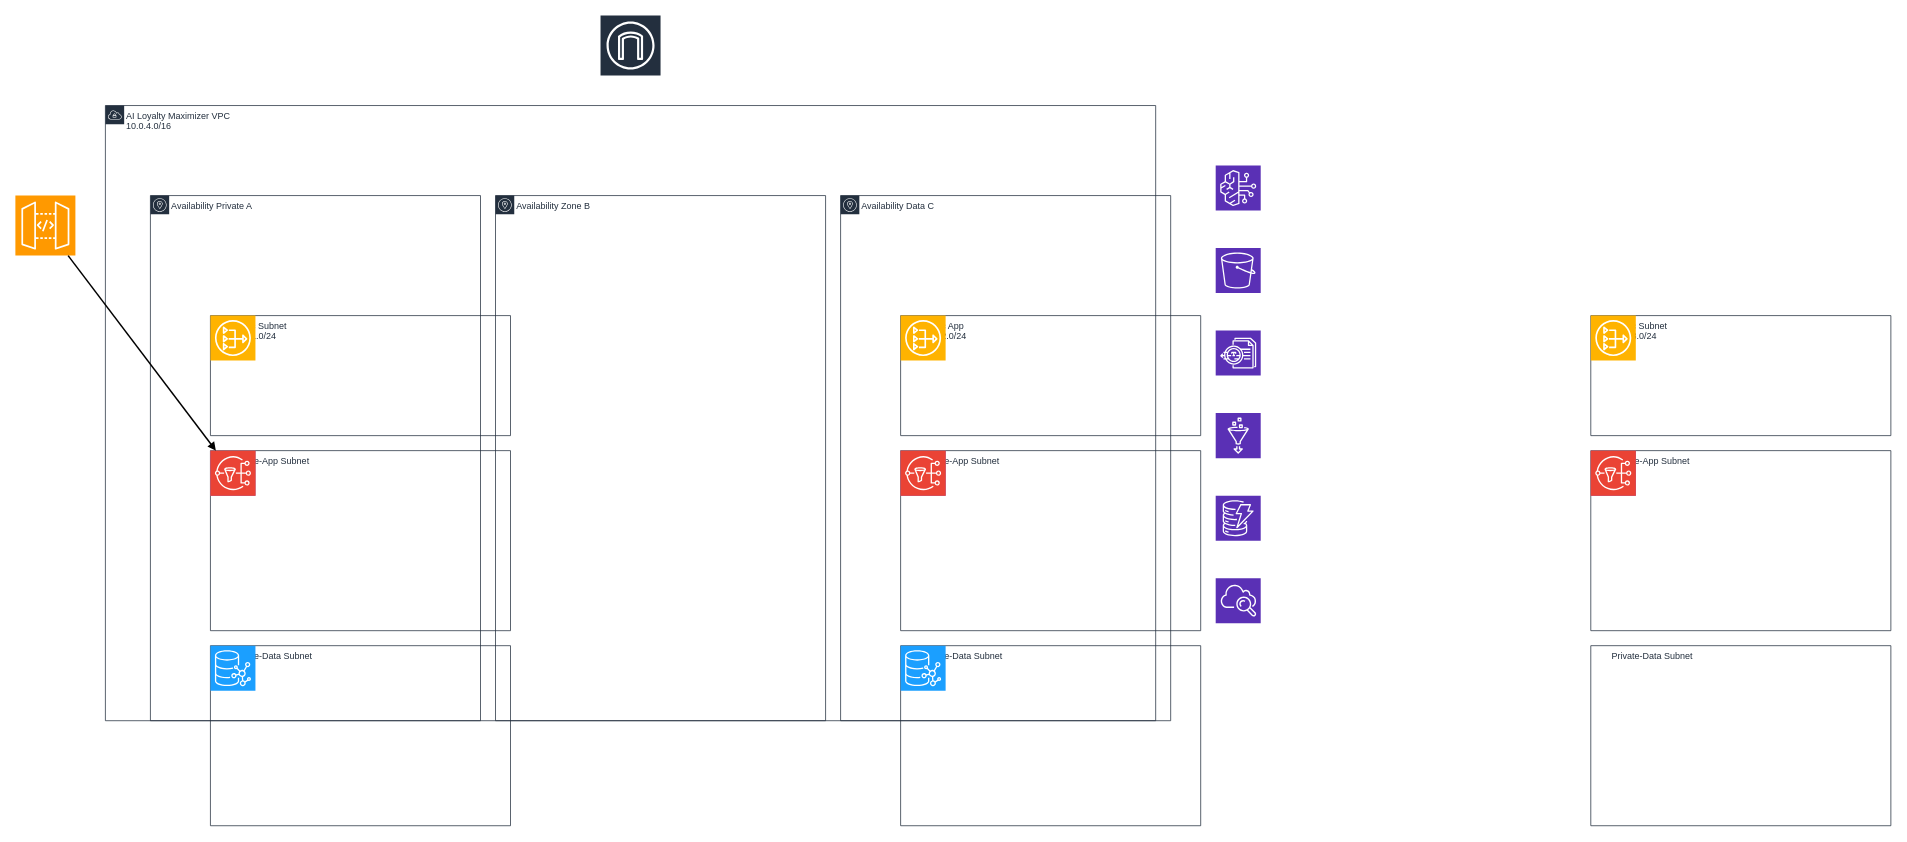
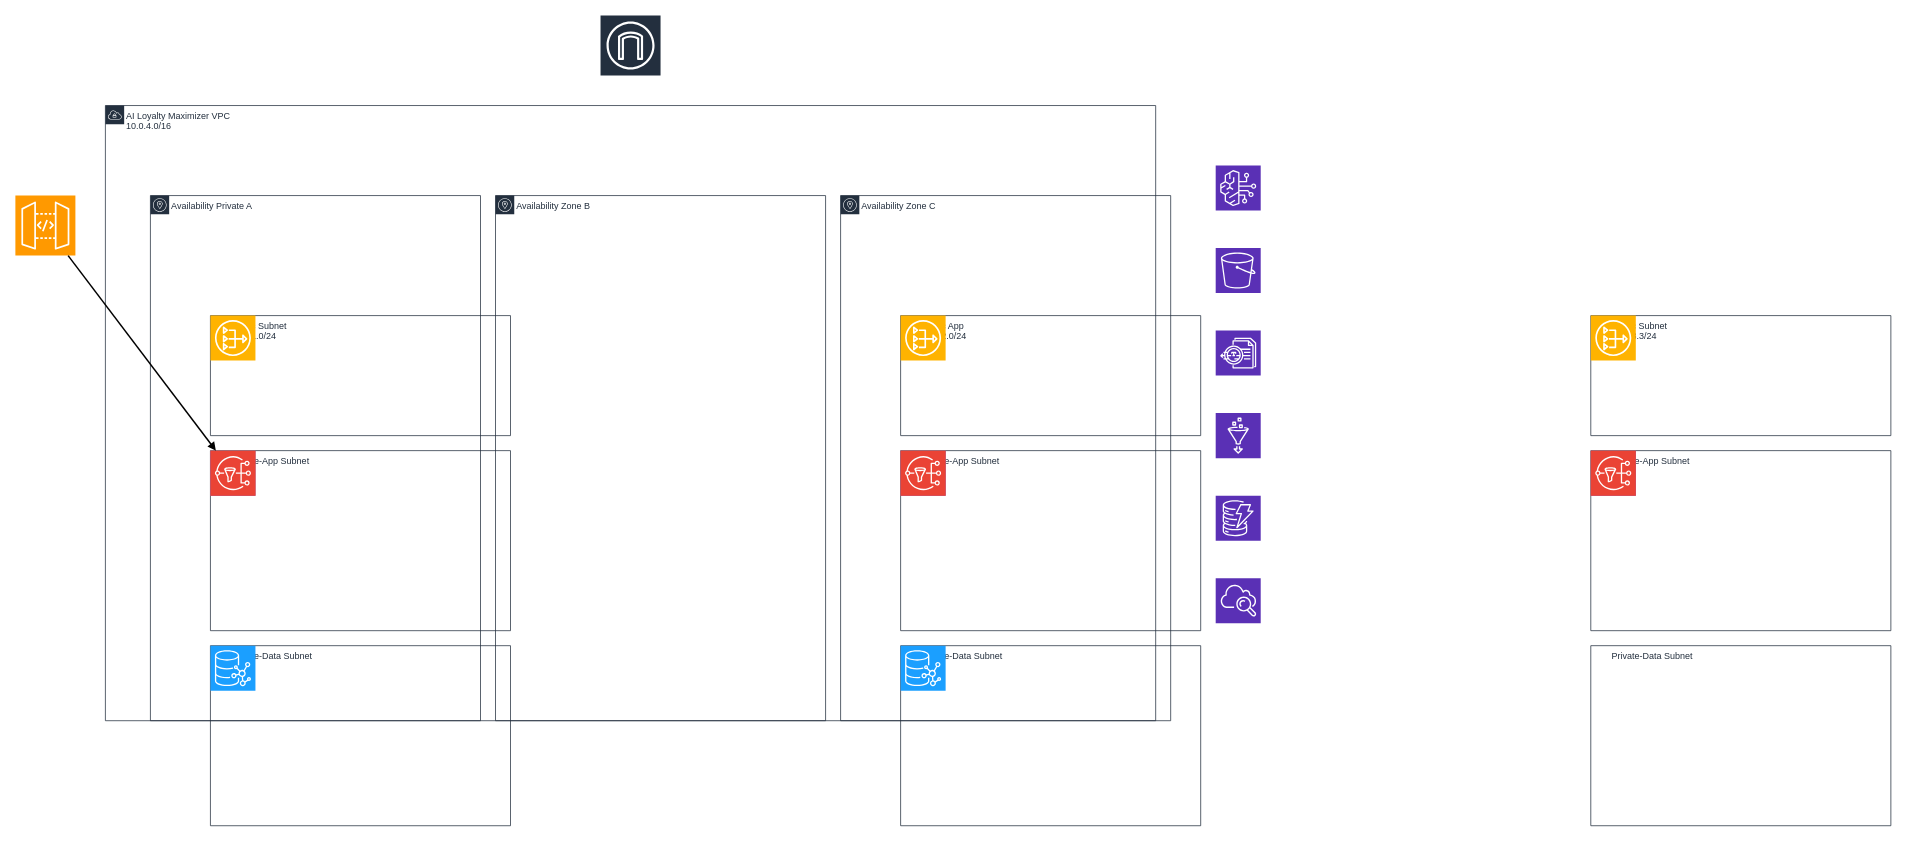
- <mxCell id="5" parent="2" value="Availability Data C" style="shape=mxgraph.aws4.group;grIcon=mxgraph.aws4.group_availability_zone;fillColor=none;strokeColor=#232F3E;fontColor=#232F3E;html=1;verticalAlign=top;align=left;spacingLeft=26;" vertex="1"><mxGeometry x="980.0" y="120" width="440.0" height="700" as="geometry" /></mxCell>
+ <mxCell id="5" parent="2" value="Availability Zone C" style="shape=mxgraph.aws4.group;grIcon=mxgraph.aws4.group_availability_zone;fillColor=none;strokeColor=#232F3E;fontColor=#232F3E;html=1;verticalAlign=top;align=left;spacingLeft=26;" vertex="1"><mxGeometry x="980.0" y="120" width="440.0" height="700" as="geometry" /></mxCell>
- <mxCell id="12" parent="5" value="Public Subnet&#10;10.0.3.0/24" style="shape=mxgraph.aws4.group;grIcon=mxgraph.aws4.group_public_subnet;fillColor=none;strokeColor=#232F3E;fontColor=#232F3E;html=1;verticalAlign=top;align=left;spacingLeft=26;" vertex="1"><mxGeometry x="1000.0" y="160" width="400.0" height="160" as="geometry" /></mxCell>
+ <mxCell id="12" parent="5" value="Public Subnet&#10;10.0.3.3/24" style="shape=mxgraph.aws4.group;grIcon=mxgraph.aws4.group_public_subnet;fillColor=none;strokeColor=#232F3E;fontColor=#232F3E;html=1;verticalAlign=top;align=left;spacingLeft=26;" vertex="1"><mxGeometry x="1000.0" y="160" width="400.0" height="160" as="geometry" /></mxCell>
